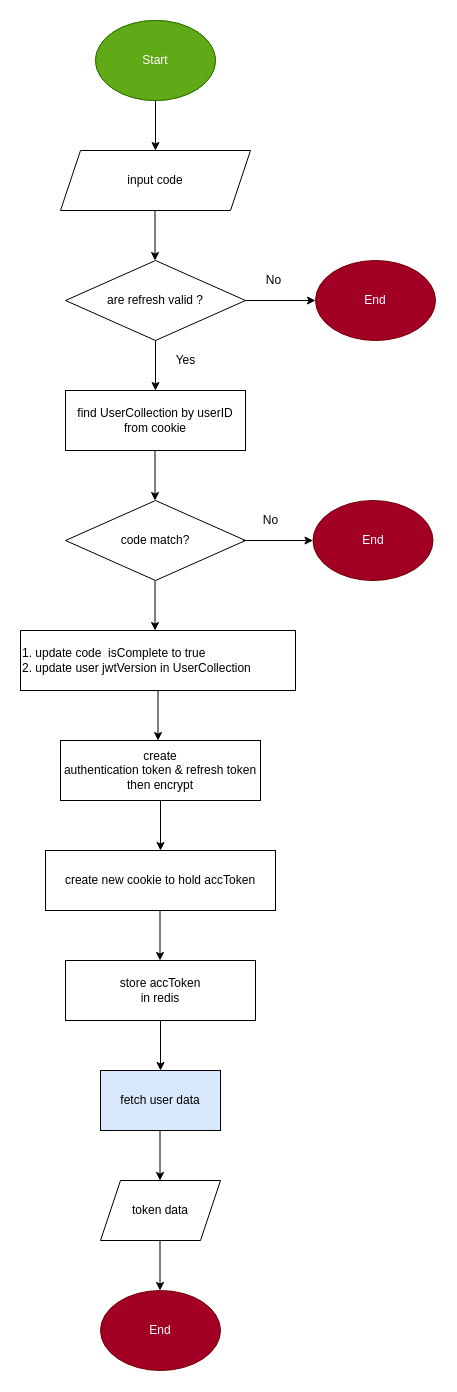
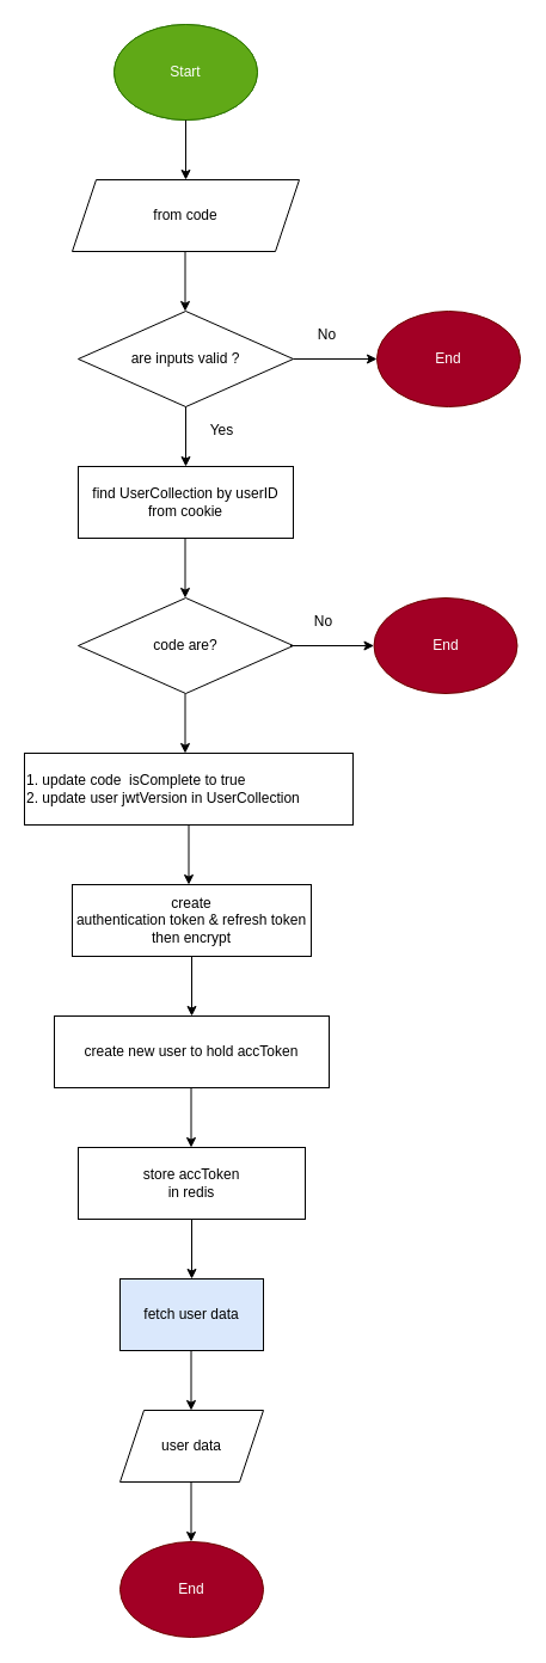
- <mxCell id="4" value="input code" style="shape=parallelogram;perimeter=parallelogramPerimeter;whiteSpace=wrap;html=1;fixedSize=1;" parent="1" vertex="1"><mxGeometry x="60" y="150" width="190" height="60" as="geometry" /></mxCell>
+ <mxCell id="4" value="from code" style="shape=parallelogram;perimeter=parallelogramPerimeter;whiteSpace=wrap;html=1;fixedSize=1;" parent="1" vertex="1"><mxGeometry x="60" y="150" width="190" height="60" as="geometry" /></mxCell>
- <mxCell id="5" value="are refresh valid ?" style="rhombus;whiteSpace=wrap;html=1;" parent="1" vertex="1"><mxGeometry x="65" y="260" width="180" height="80" as="geometry" /></mxCell>
+ <mxCell id="5" value="are inputs valid ?" style="rhombus;whiteSpace=wrap;html=1;" parent="1" vertex="1"><mxGeometry x="65" y="260" width="180" height="80" as="geometry" /></mxCell>
- <mxCell id="17" value="code match?" style="rhombus;whiteSpace=wrap;html=1;" parent="1" vertex="1"><mxGeometry x="65" y="500" width="180" height="80" as="geometry" /></mxCell>
+ <mxCell id="17" value="code are?" style="rhombus;whiteSpace=wrap;html=1;" parent="1" vertex="1"><mxGeometry x="65" y="500" width="180" height="80" as="geometry" /></mxCell>
- <mxCell id="22" value="create new cookie to hold accToken" style="rounded=0;whiteSpace=wrap;html=1;" parent="1" vertex="1"><mxGeometry x="45" y="850" width="230" height="60" as="geometry" /></mxCell>
+ <mxCell id="22" value="create new user to hold accToken" style="rounded=0;whiteSpace=wrap;html=1;" parent="1" vertex="1"><mxGeometry x="45" y="850" width="230" height="60" as="geometry" /></mxCell>
- <mxCell id="25" value="token data" style="shape=parallelogram;perimeter=parallelogramPerimeter;whiteSpace=wrap;html=1;fixedSize=1;" parent="1" vertex="1"><mxGeometry x="100" y="1180" width="120" height="60" as="geometry" /></mxCell>
+ <mxCell id="25" value="user data" style="shape=parallelogram;perimeter=parallelogramPerimeter;whiteSpace=wrap;html=1;fixedSize=1;" parent="1" vertex="1"><mxGeometry x="100" y="1180" width="120" height="60" as="geometry" /></mxCell>
